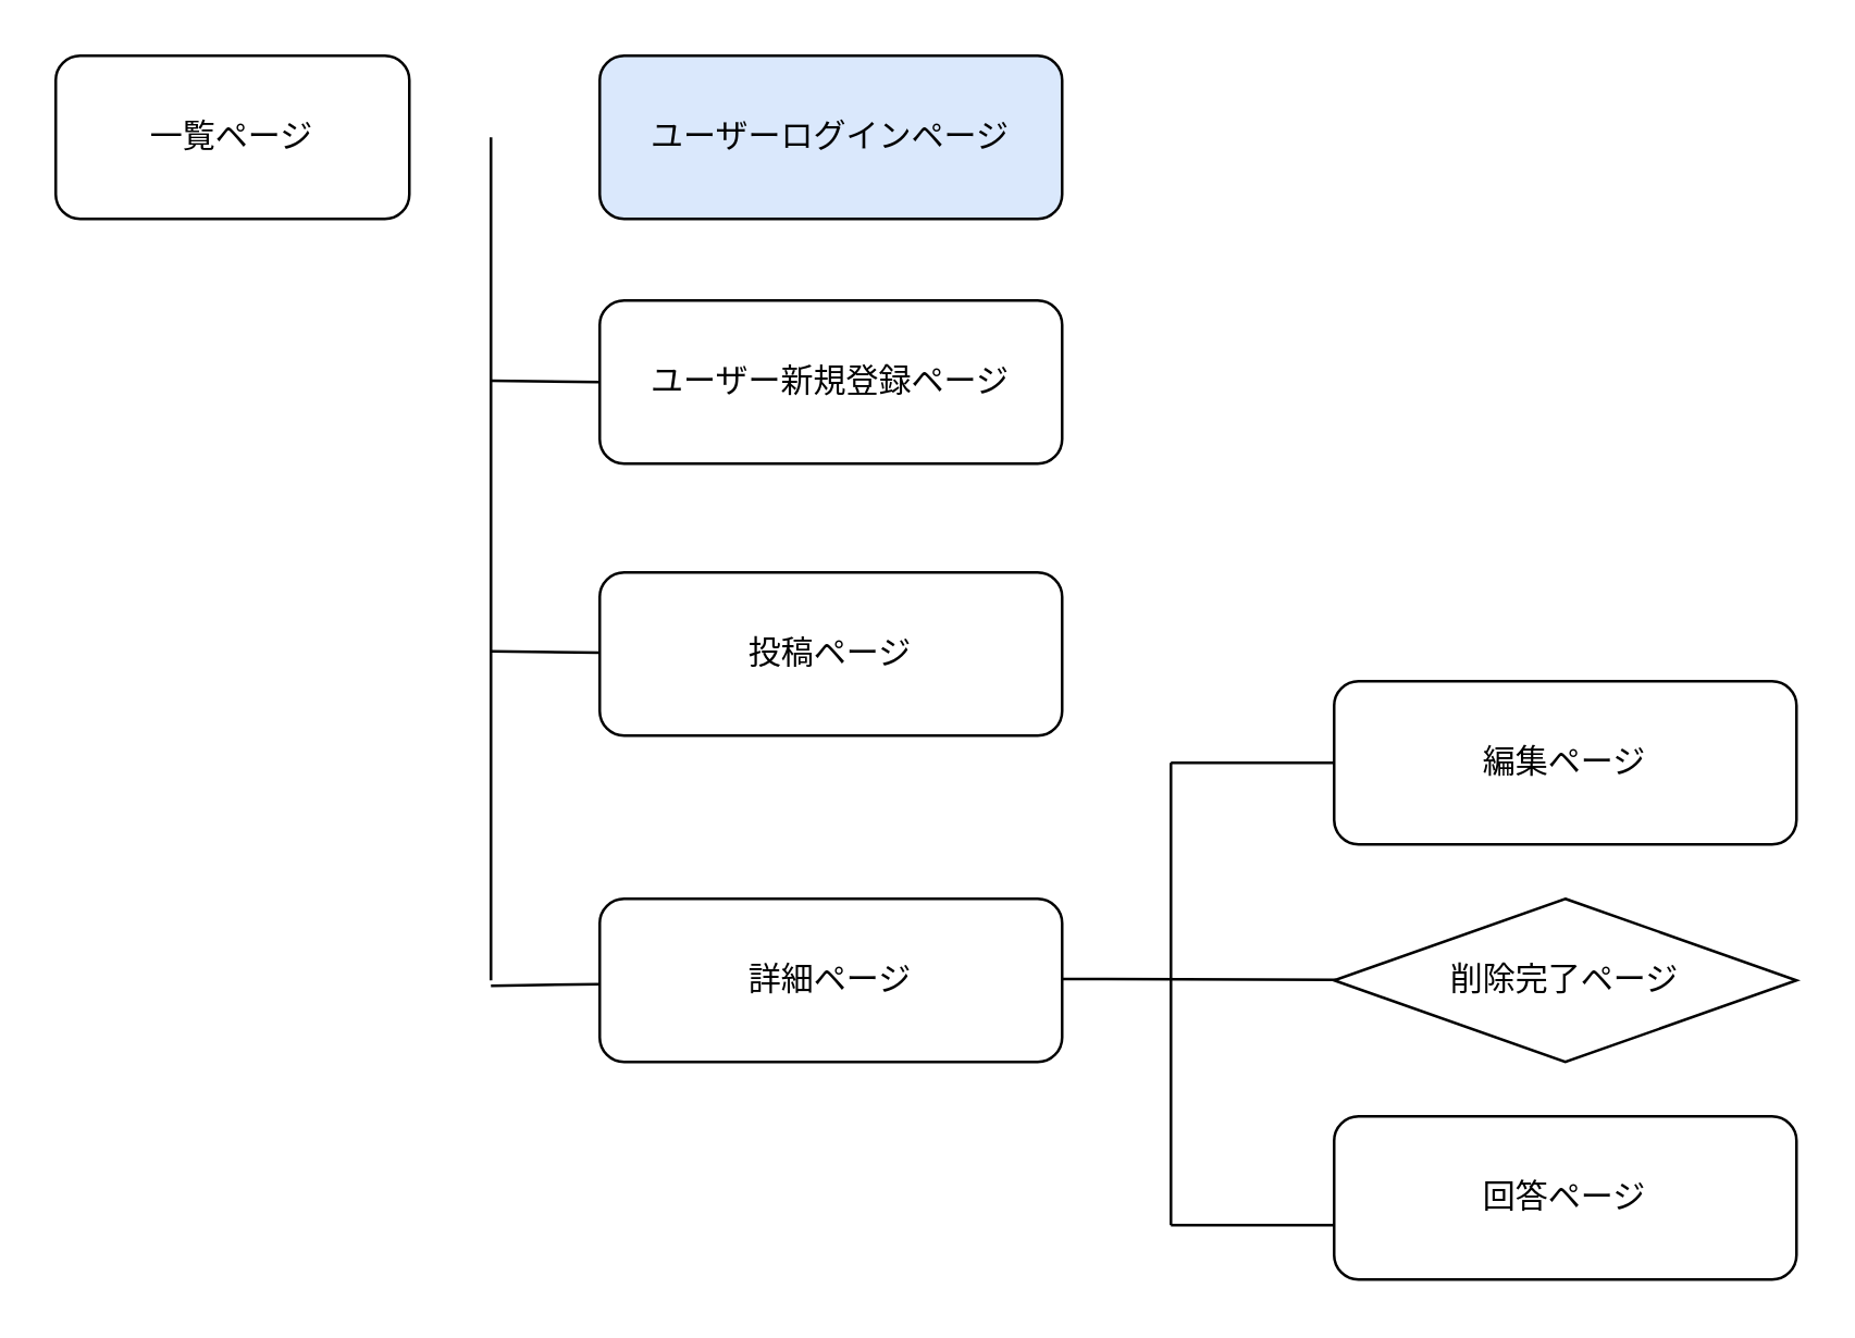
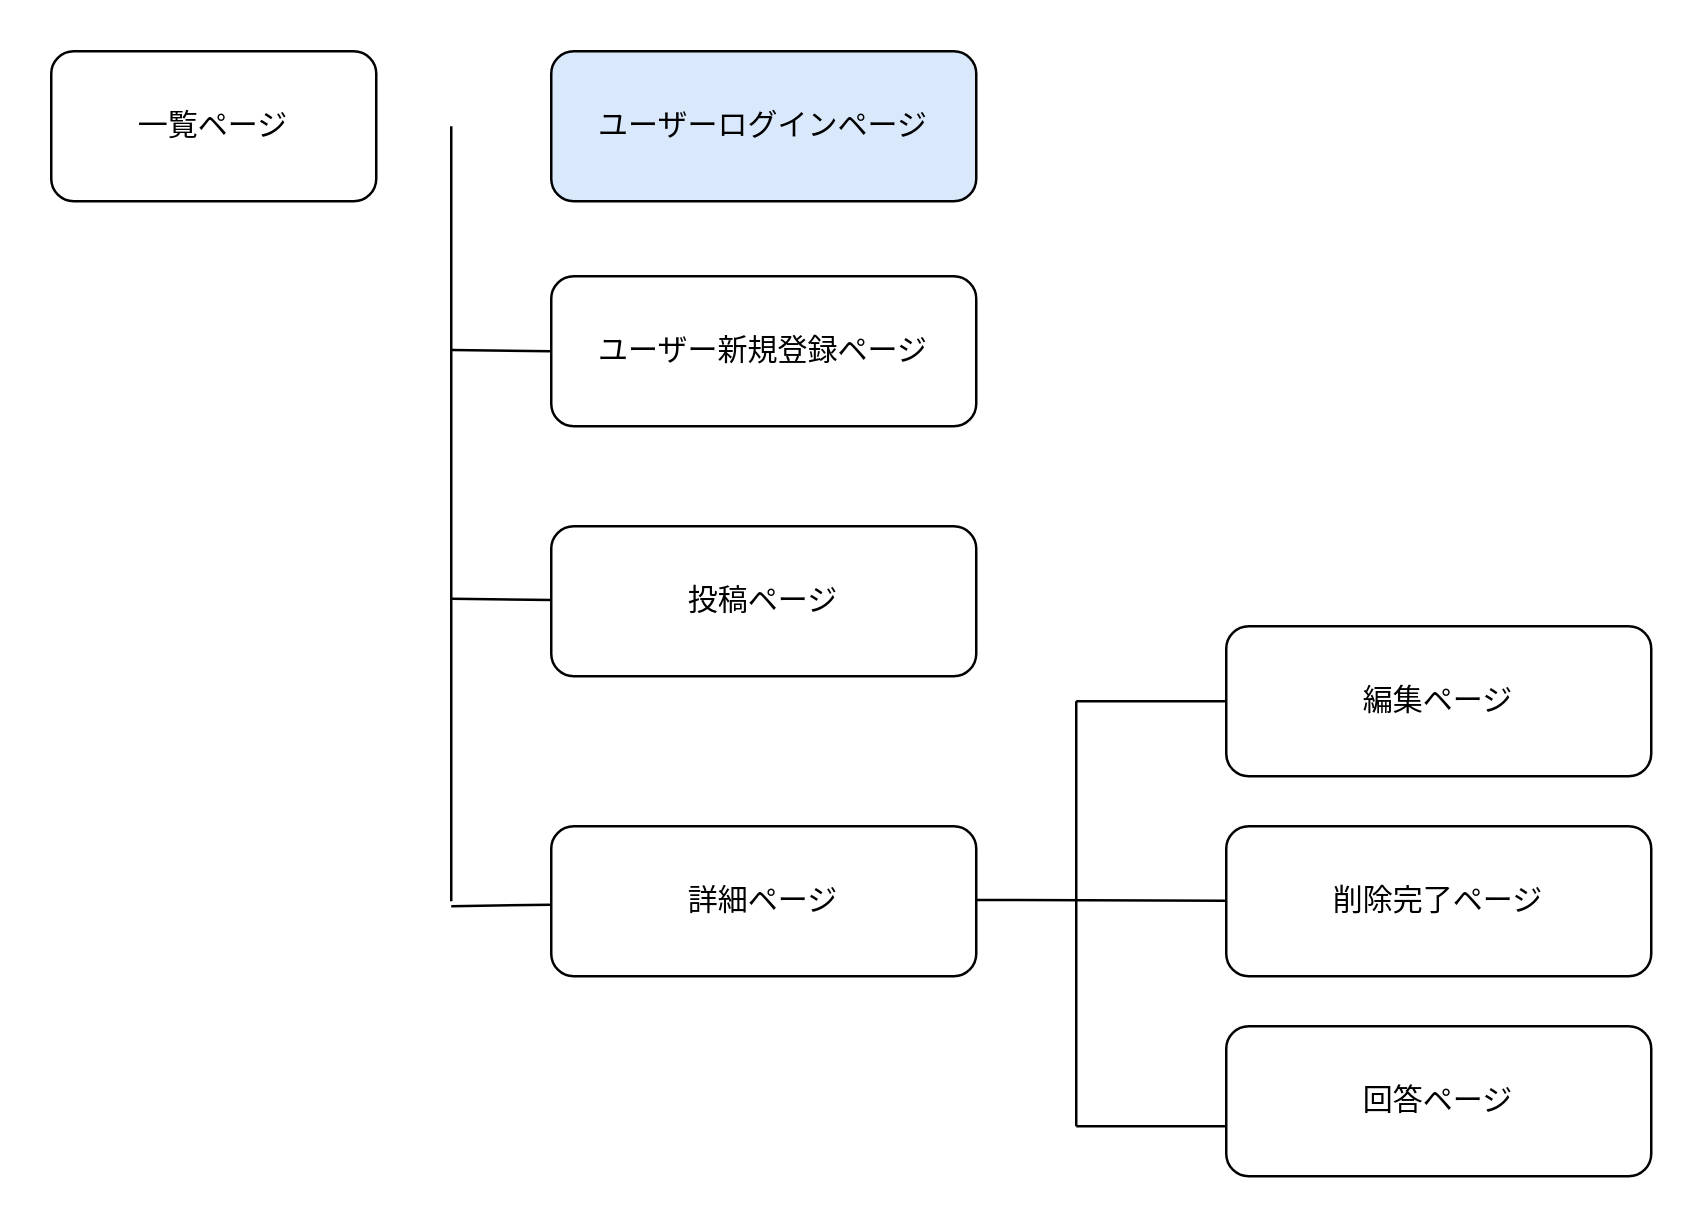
- <mxCell id="9" value="削除完了ページ" style="rhombus;whiteSpace=wrap;html=1;" vertex="1" parent="1"><mxGeometry x="490" y="330" width="170" height="60" as="geometry" /></mxCell>
+ <mxCell id="9" value="削除完了ページ" style="rounded=1;whiteSpace=wrap;html=1;" vertex="1" parent="1"><mxGeometry x="490" y="330" width="170" height="60" as="geometry" /></mxCell>
